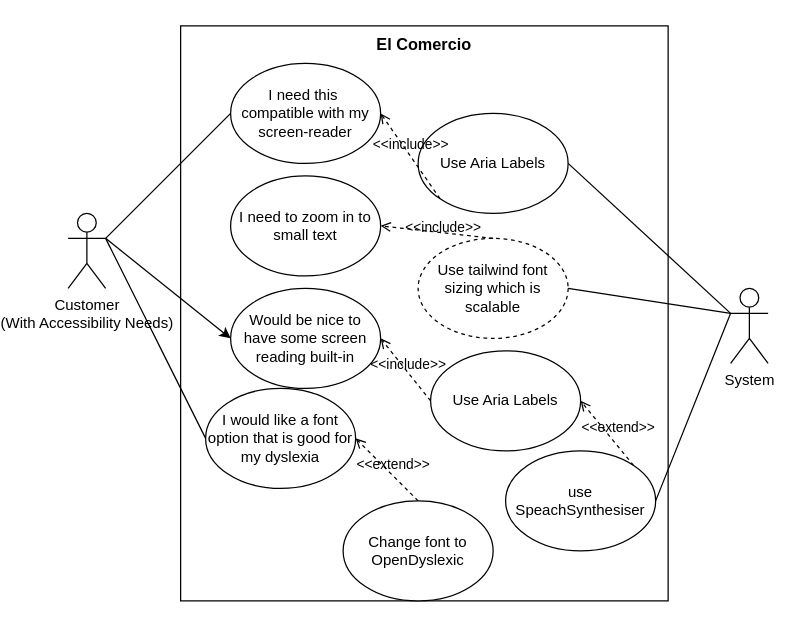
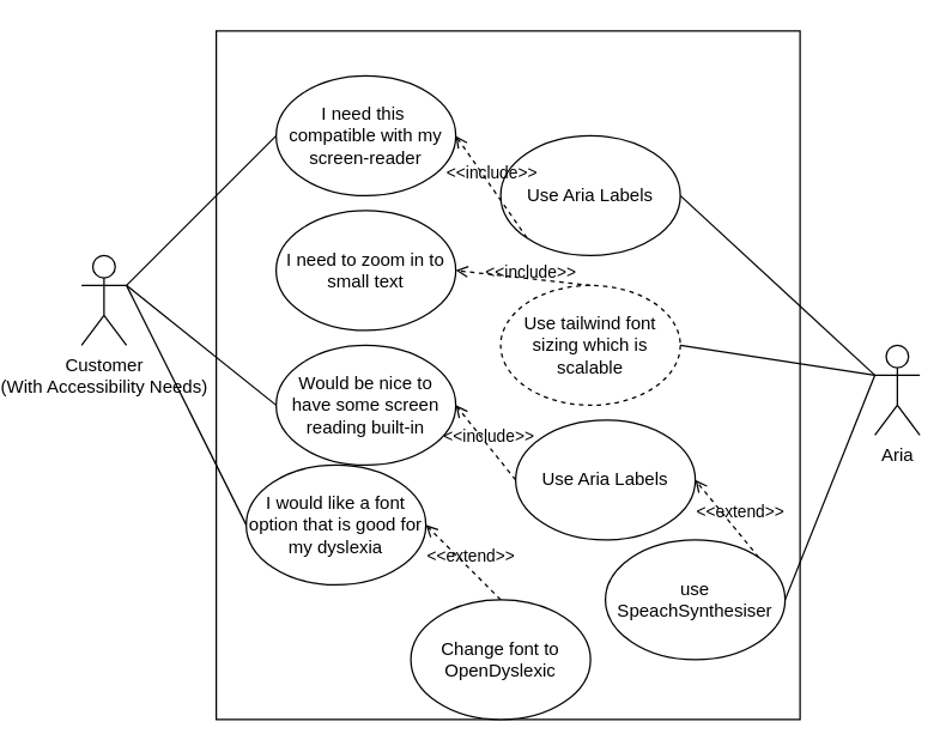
- <mxCell id="7" value="&lt;b&gt;&lt;font style=&quot;font-size: 13px;&quot;&gt;El Comercio&lt;/font&gt;&lt;/b&gt;" style="text;html=1;align=center;verticalAlign=middle;whiteSpace=wrap;rounded=0;" vertex="1" parent="1"><mxGeometry x="250" y="20" width="110" height="30" as="geometry" /></mxCell>
- <mxCell id="15" value="" style="endArrow=classic;html=1;rounded=0;exitX=1;exitY=0.333;exitDx=0;exitDy=0;exitPerimeter=0;entryX=0;entryY=0.5;entryDx=0;entryDy=0;" edge="1" parent="1" source="3" target="5"><mxGeometry width="50" height="50" relative="1" as="geometry"><mxPoint x="300" y="350" as="sourcePoint" /><mxPoint x="350" y="300" as="targetPoint" /></mxGeometry></mxCell>
+ <mxCell id="15" value="" style="endArrow=none;html=1;rounded=0;exitX=1;exitY=0.333;exitDx=0;exitDy=0;exitPerimeter=0;entryX=0;entryY=0.5;entryDx=0;entryDy=0;" edge="1" parent="1" source="3" target="5"><mxGeometry width="50" height="50" relative="1" as="geometry"><mxPoint x="300" y="350" as="sourcePoint" /><mxPoint x="350" y="300" as="targetPoint" /></mxGeometry></mxCell>
- <mxCell id="11" value="System" style="shape=umlActor;verticalLabelPosition=bottom;verticalAlign=top;html=1;outlineConnect=0;" vertex="1" parent="1"><mxGeometry x="550" y="230" width="30" height="60" as="geometry" /></mxCell>
+ <mxCell id="11" value="Aria" style="shape=umlActor;verticalLabelPosition=bottom;verticalAlign=top;html=1;outlineConnect=0;" vertex="1" parent="1"><mxGeometry x="550" y="230" width="30" height="60" as="geometry" /></mxCell>
